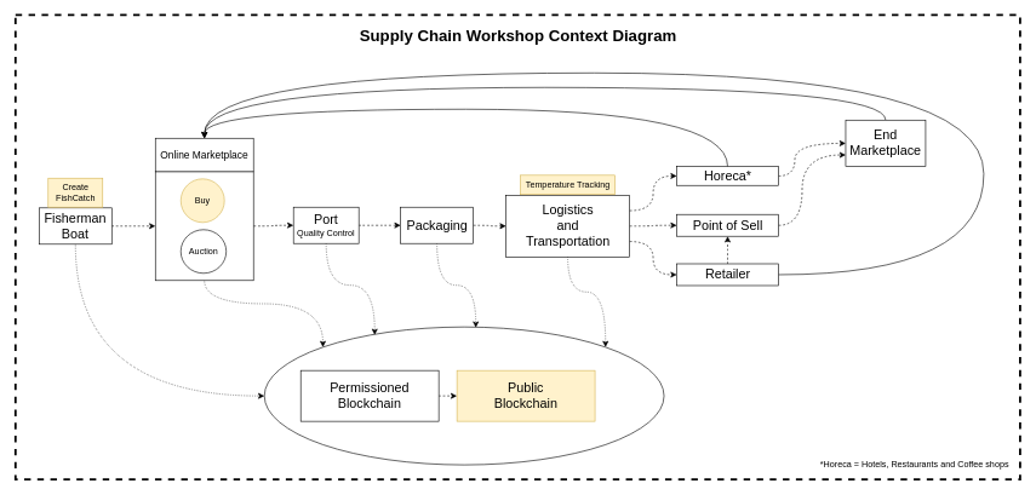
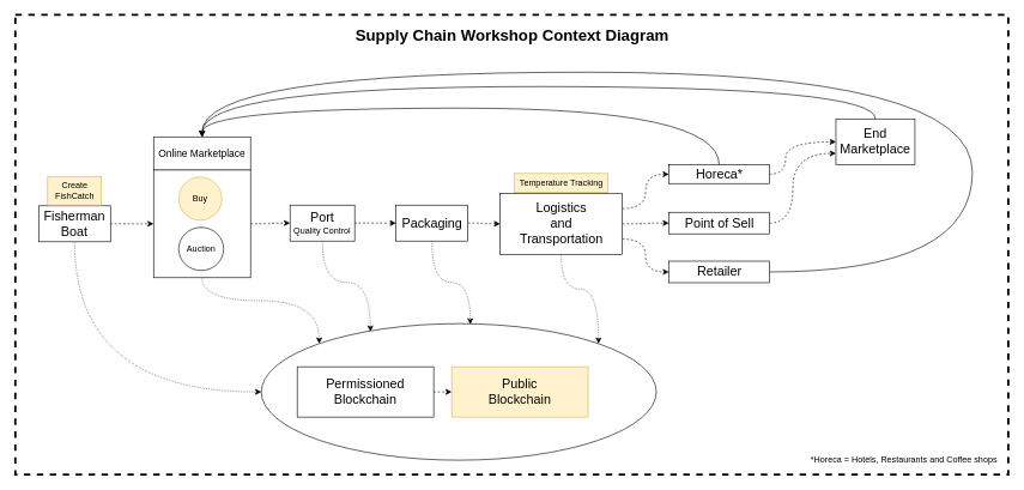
- <mxCell id="28" style="edgeStyle=orthogonalEdgeStyle;curved=1;rounded=0;orthogonalLoop=1;jettySize=auto;html=1;exitX=0.5;exitY=0;exitDx=0;exitDy=0;entryX=0.5;entryY=1;entryDx=0;entryDy=0;dashed=1;" parent="1" source="30" target="27" edge="1"><mxGeometry relative="1" as="geometry" /></mxCell>
